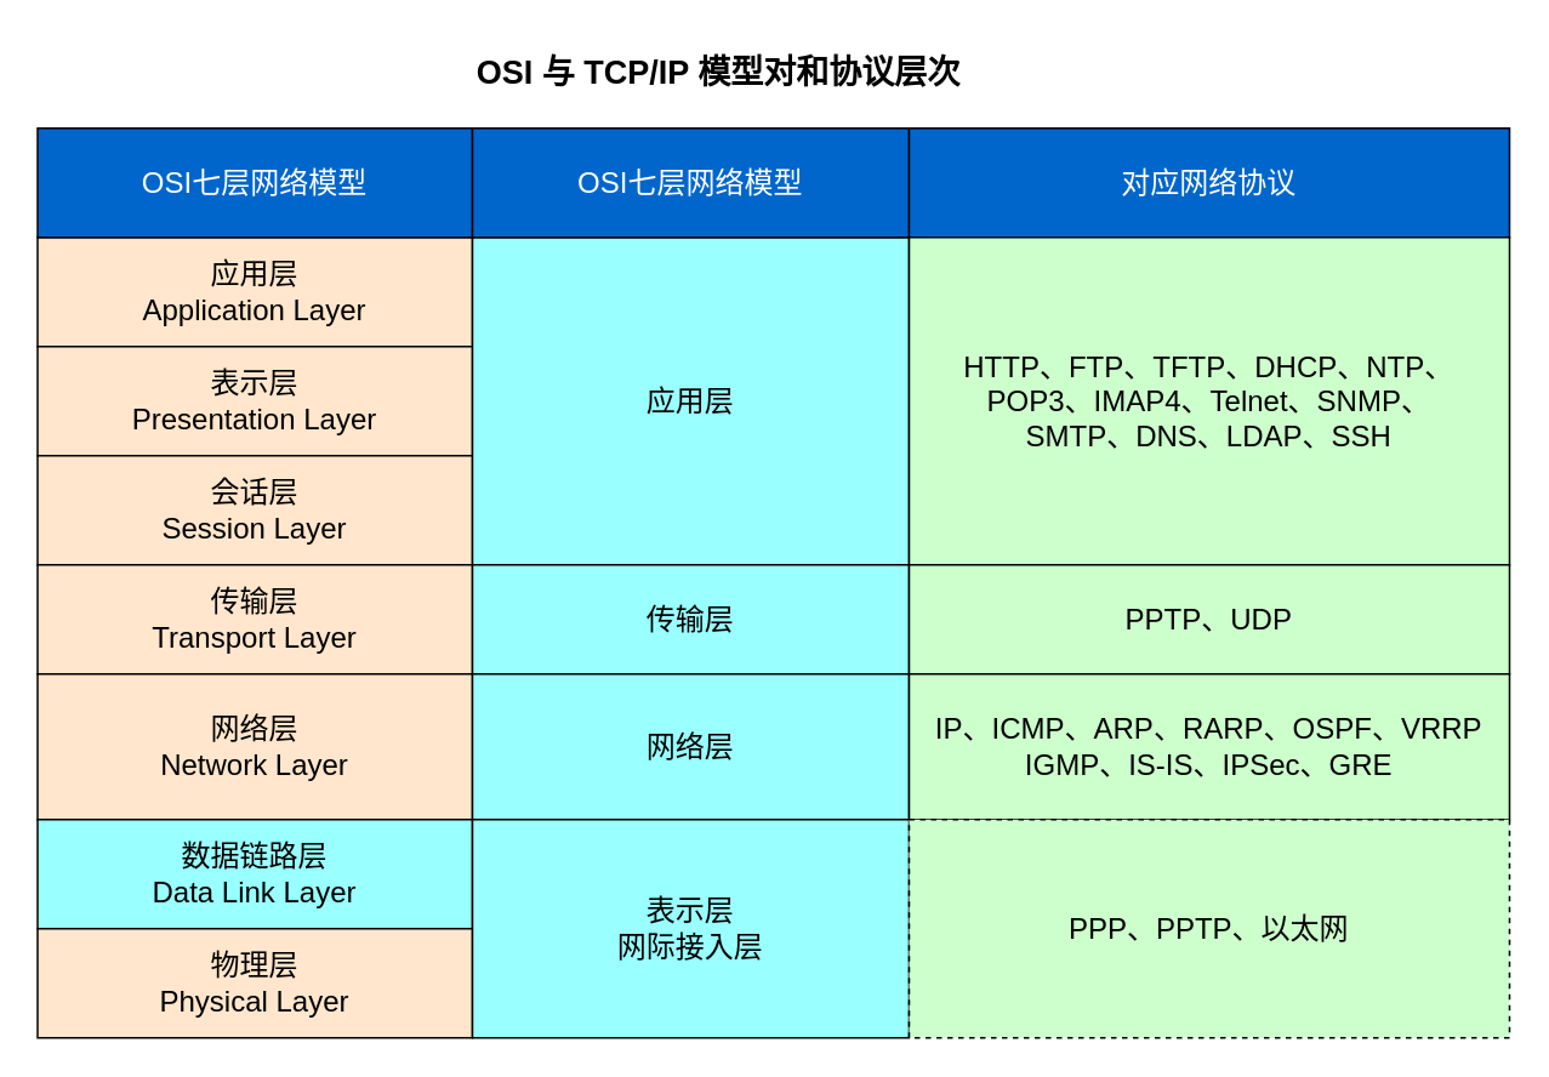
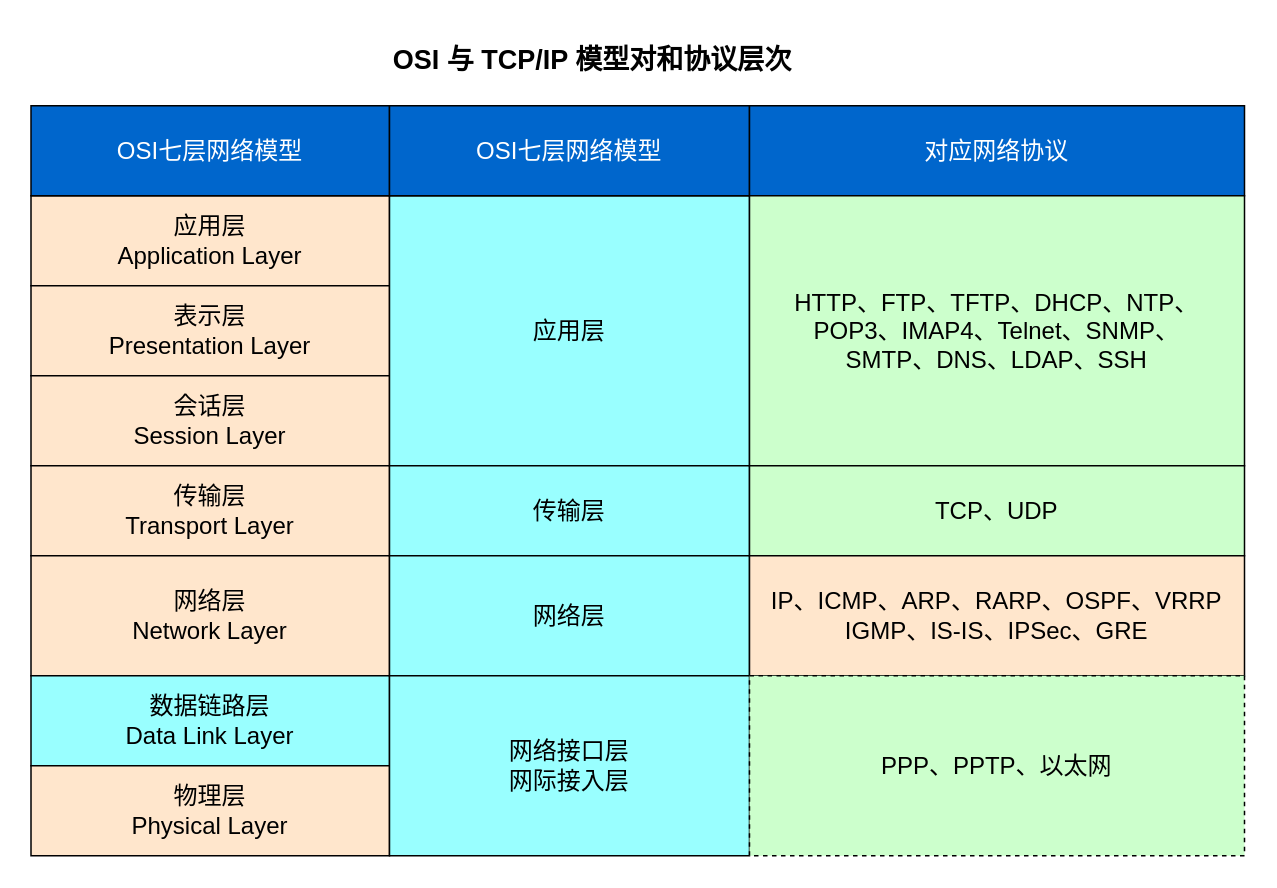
- <mxCell id="19" value="PPTP、UDP" style="rounded=0;whiteSpace=wrap;html=1;fontSize=16;fillColor=#CCFFCC;fontColor=#000000;" vertex="1" parent="1"><mxGeometry x="499" y="310" width="330" height="60" as="geometry" /></mxCell>
+ <mxCell id="19" value="TCP、UDP" style="rounded=0;whiteSpace=wrap;html=1;fontSize=16;fillColor=#CCFFCC;fontColor=#000000;" vertex="1" parent="1"><mxGeometry x="499" y="310" width="330" height="60" as="geometry" /></mxCell>
- <mxCell id="20" value="&lt;font style=&quot;color: rgb(0, 0, 0);&quot;&gt;IP、ICMP&lt;span&gt;、ARP&lt;/span&gt;&lt;span&gt;、RARP&lt;/span&gt;&lt;span&gt;、OSPF&lt;/span&gt;&lt;span&gt;、VRRP&lt;/span&gt;&lt;/font&gt;&lt;div&gt;&lt;font style=&quot;color: rgb(0, 0, 0);&quot;&gt;&lt;span&gt;IGMP&lt;/span&gt;&lt;span style=&quot;background-color: transparent;&quot;&gt;、IS-IS&lt;/span&gt;&lt;span style=&quot;background-color: transparent;&quot;&gt;、IPSec&lt;/span&gt;&lt;span style=&quot;background-color: transparent;&quot;&gt;、GRE&lt;/span&gt;&lt;/font&gt;&lt;/div&gt;" style="rounded=0;whiteSpace=wrap;html=1;fontSize=16;fillColor=#CCFFCC;fontColor=#000000;" vertex="1" parent="1"><mxGeometry x="499" y="370" width="330" height="80" as="geometry" /></mxCell>
+ <mxCell id="20" value="&lt;font style=&quot;color: rgb(0, 0, 0);&quot;&gt;IP、ICMP&lt;span&gt;、ARP&lt;/span&gt;&lt;span&gt;、RARP&lt;/span&gt;&lt;span&gt;、OSPF&lt;/span&gt;&lt;span&gt;、VRRP&lt;/span&gt;&lt;/font&gt;&lt;div&gt;&lt;font style=&quot;color: rgb(0, 0, 0);&quot;&gt;&lt;span&gt;IGMP&lt;/span&gt;&lt;span style=&quot;background-color: transparent;&quot;&gt;、IS-IS&lt;/span&gt;&lt;span style=&quot;background-color: transparent;&quot;&gt;、IPSec&lt;/span&gt;&lt;span style=&quot;background-color: transparent;&quot;&gt;、GRE&lt;/span&gt;&lt;/font&gt;&lt;/div&gt;" style="rounded=0;whiteSpace=wrap;html=1;fontSize=16;fillColor=#ffe6cc;fontColor=#000000;" vertex="1" parent="1"><mxGeometry x="499" y="370" width="330" height="80" as="geometry" /></mxCell>
- <mxCell id="13" value="&lt;font&gt;表示层&lt;/font&gt;&lt;div&gt;网际接入层&lt;/div&gt;" style="rounded=0;whiteSpace=wrap;html=1;fontSize=16;fillColor=#99FFFF;fontColor=#000000;" parent="1" vertex="1"><mxGeometry x="259" y="450" width="240" height="120" as="geometry" /></mxCell>
+ <mxCell id="13" value="&lt;font&gt;网络接口层&lt;/font&gt;&lt;div&gt;网际接入层&lt;/div&gt;" style="rounded=0;whiteSpace=wrap;html=1;fontSize=16;fillColor=#99FFFF;fontColor=#000000;" parent="1" vertex="1"><mxGeometry x="259" y="450" width="240" height="120" as="geometry" /></mxCell>
